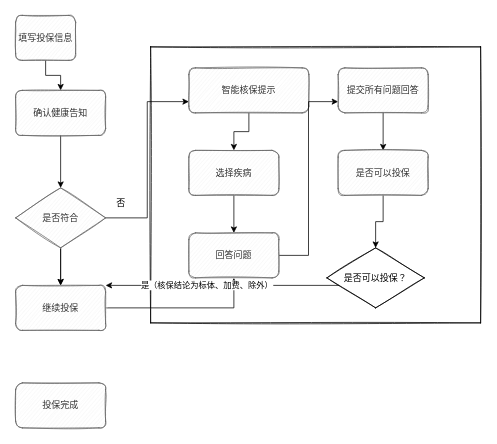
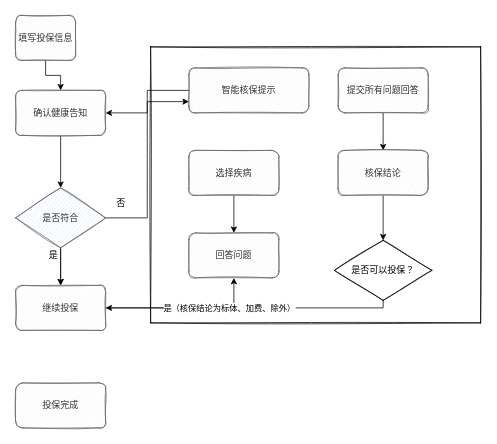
- <mxCell id="14" value="" style="edgeStyle=orthogonalEdgeStyle;rounded=0;orthogonalLoop=1;jettySize=auto;html=1;" edge="1" parent="13" source="15" target="17"><mxGeometry relative="1" as="geometry" /></mxCell>
+ <mxCell id="14" value="" style="edgeStyle=orthogonalEdgeStyle;rounded=0;orthogonalLoop=1;jettySize=auto;html=1;" edge="1" parent="13" source="15" target="5"><mxGeometry relative="1" as="geometry" /></mxCell>
- <mxCell id="23" value="是否可以投保" style="rounded=1;whiteSpace=wrap;html=1;fillColor=#f5f5f5;fontColor=#333333;strokeColor=#666666;gradientColor=none;glass=0;shadow=0;sketch=1;" vertex="1" parent="13"><mxGeometry x="250" y="138" width="120" height="60" as="geometry" /></mxCell>
+ <mxCell id="23" value="核保结论" style="rounded=1;whiteSpace=wrap;html=1;fillColor=#f5f5f5;fontColor=#333333;strokeColor=#666666;gradientColor=none;glass=0;shadow=0;sketch=1;" vertex="1" parent="13"><mxGeometry x="250" y="138" width="120" height="60" as="geometry" /></mxCell>
- <mxCell id="18" style="edgeStyle=orthogonalEdgeStyle;rounded=0;orthogonalLoop=1;jettySize=auto;html=1;entryX=0;entryY=0.75;entryDx=0;entryDy=0;" edge="1" parent="13" source="19" target="21"><mxGeometry relative="1" as="geometry" /></mxCell>
- <mxCell id="9" value="是否符合" style="rhombus;whiteSpace=wrap;html=1;shadow=0;glass=0;sketch=1;fillColor=#f5f5f5;fontColor=#333333;strokeColor=#666666;" vertex="1" parent="1"><mxGeometry x="20" y="250" width="120" height="80" as="geometry" /></mxCell>
+ <mxCell id="9" value="是否符合" style="rhombus;whiteSpace=wrap;html=1;shadow=0;glass=0;sketch=1;fillColor=#dae8fc;fontColor=#333333;strokeColor=#666666;" vertex="1" parent="1"><mxGeometry x="20" y="250" width="120" height="80" as="geometry" /></mxCell>
+ <mxCell id="25" value="是" style="text;html=1;align=center;verticalAlign=middle;resizable=0;points=[];autosize=1;strokeColor=none;fillColor=none;" vertex="1" parent="1"><mxGeometry x="55" y="330" width="30" height="20" as="geometry" /></mxCell>
- <mxCell id="24" value="是否可以投保？" style="rhombus;whiteSpace=wrap;html=1;shadow=0;glass=0;sketch=1;fillColor=#FFFFFF;gradientColor=none;" vertex="1" parent="13"><mxGeometry x="235" y="268" width="130" height="80" as="geometry" /></mxCell>
+ <mxCell id="24" value="是否可以投保？" style="rhombus;whiteSpace=wrap;html=1;shadow=0;glass=0;sketch=1;fillColor=#FFFFFF;gradientColor=none;" vertex="1" parent="13"><mxGeometry x="245" y="258" width="130" height="80" as="geometry" /></mxCell>
